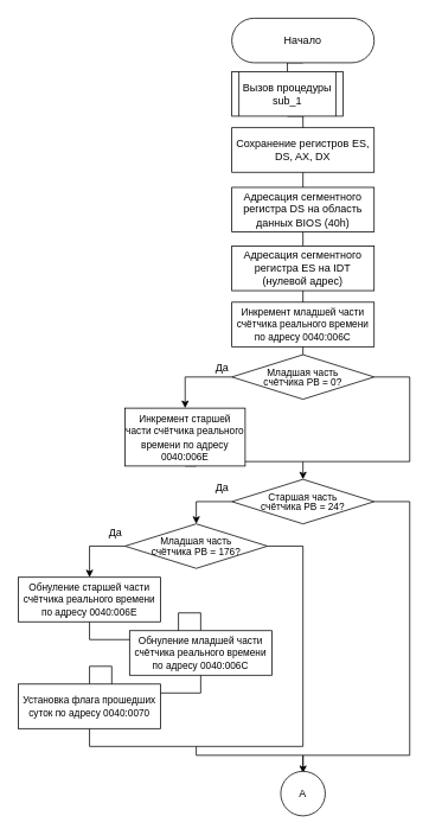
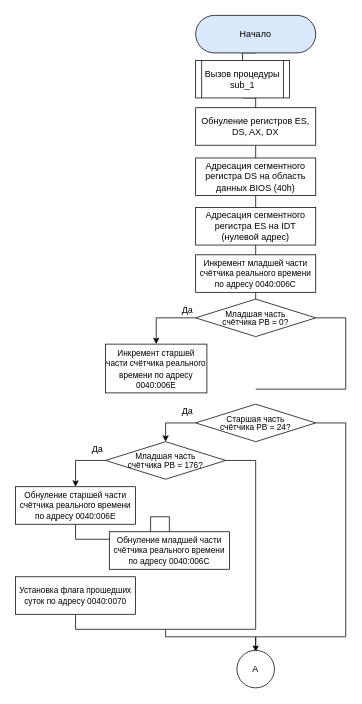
- <mxCell id="3" value="&lt;div&gt;Начало&lt;/div&gt;" style="rounded=1;whiteSpace=wrap;html=1;arcSize=50;" parent="1" vertex="1"><mxGeometry x="260" y="20" width="160" height="50" as="geometry" /></mxCell>
+ <mxCell id="3" value="&lt;div&gt;Начало&lt;/div&gt;" style="rounded=1;whiteSpace=wrap;html=1;arcSize=50;fillColor=#dae8fc;" parent="1" vertex="1"><mxGeometry x="260" y="20" width="160" height="50" as="geometry" /></mxCell>
- <mxCell id="5" value="Сохранение регистров ES, DS, AX, DX" style="rounded=0;whiteSpace=wrap;html=1;" parent="1" vertex="1"><mxGeometry x="260" y="143" width="160" height="50" as="geometry" /></mxCell>
+ <mxCell id="5" value="Обнуление регистров ES, DS, AX, DX" style="rounded=0;whiteSpace=wrap;html=1;" parent="1" vertex="1"><mxGeometry x="260" y="143" width="160" height="50" as="geometry" /></mxCell>
- <mxCell id="12" style="edgeStyle=orthogonalEdgeStyle;rounded=0;orthogonalLoop=1;jettySize=auto;html=1;exitX=0.5;exitY=1;exitDx=0;exitDy=0;endArrow=classic;endFill=1;" parent="1" source="13" target="22" edge="1"><mxGeometry relative="1" as="geometry"><mxPoint x="340" y="518" as="targetPoint" /><Array as="points"><mxPoint x="220" y="518" /><mxPoint x="340" y="518" /></Array></mxGeometry></mxCell>
- <mxCell id="16" style="edgeStyle=orthogonalEdgeStyle;rounded=0;orthogonalLoop=1;jettySize=auto;html=1;exitX=0.5;exitY=1;exitDx=0;exitDy=0;entryX=0.5;entryY=0;entryDx=0;entryDy=0;endArrow=none;endFill=0;" parent="1" source="17" target="19" edge="1"><mxGeometry relative="1" as="geometry" /></mxCell>
